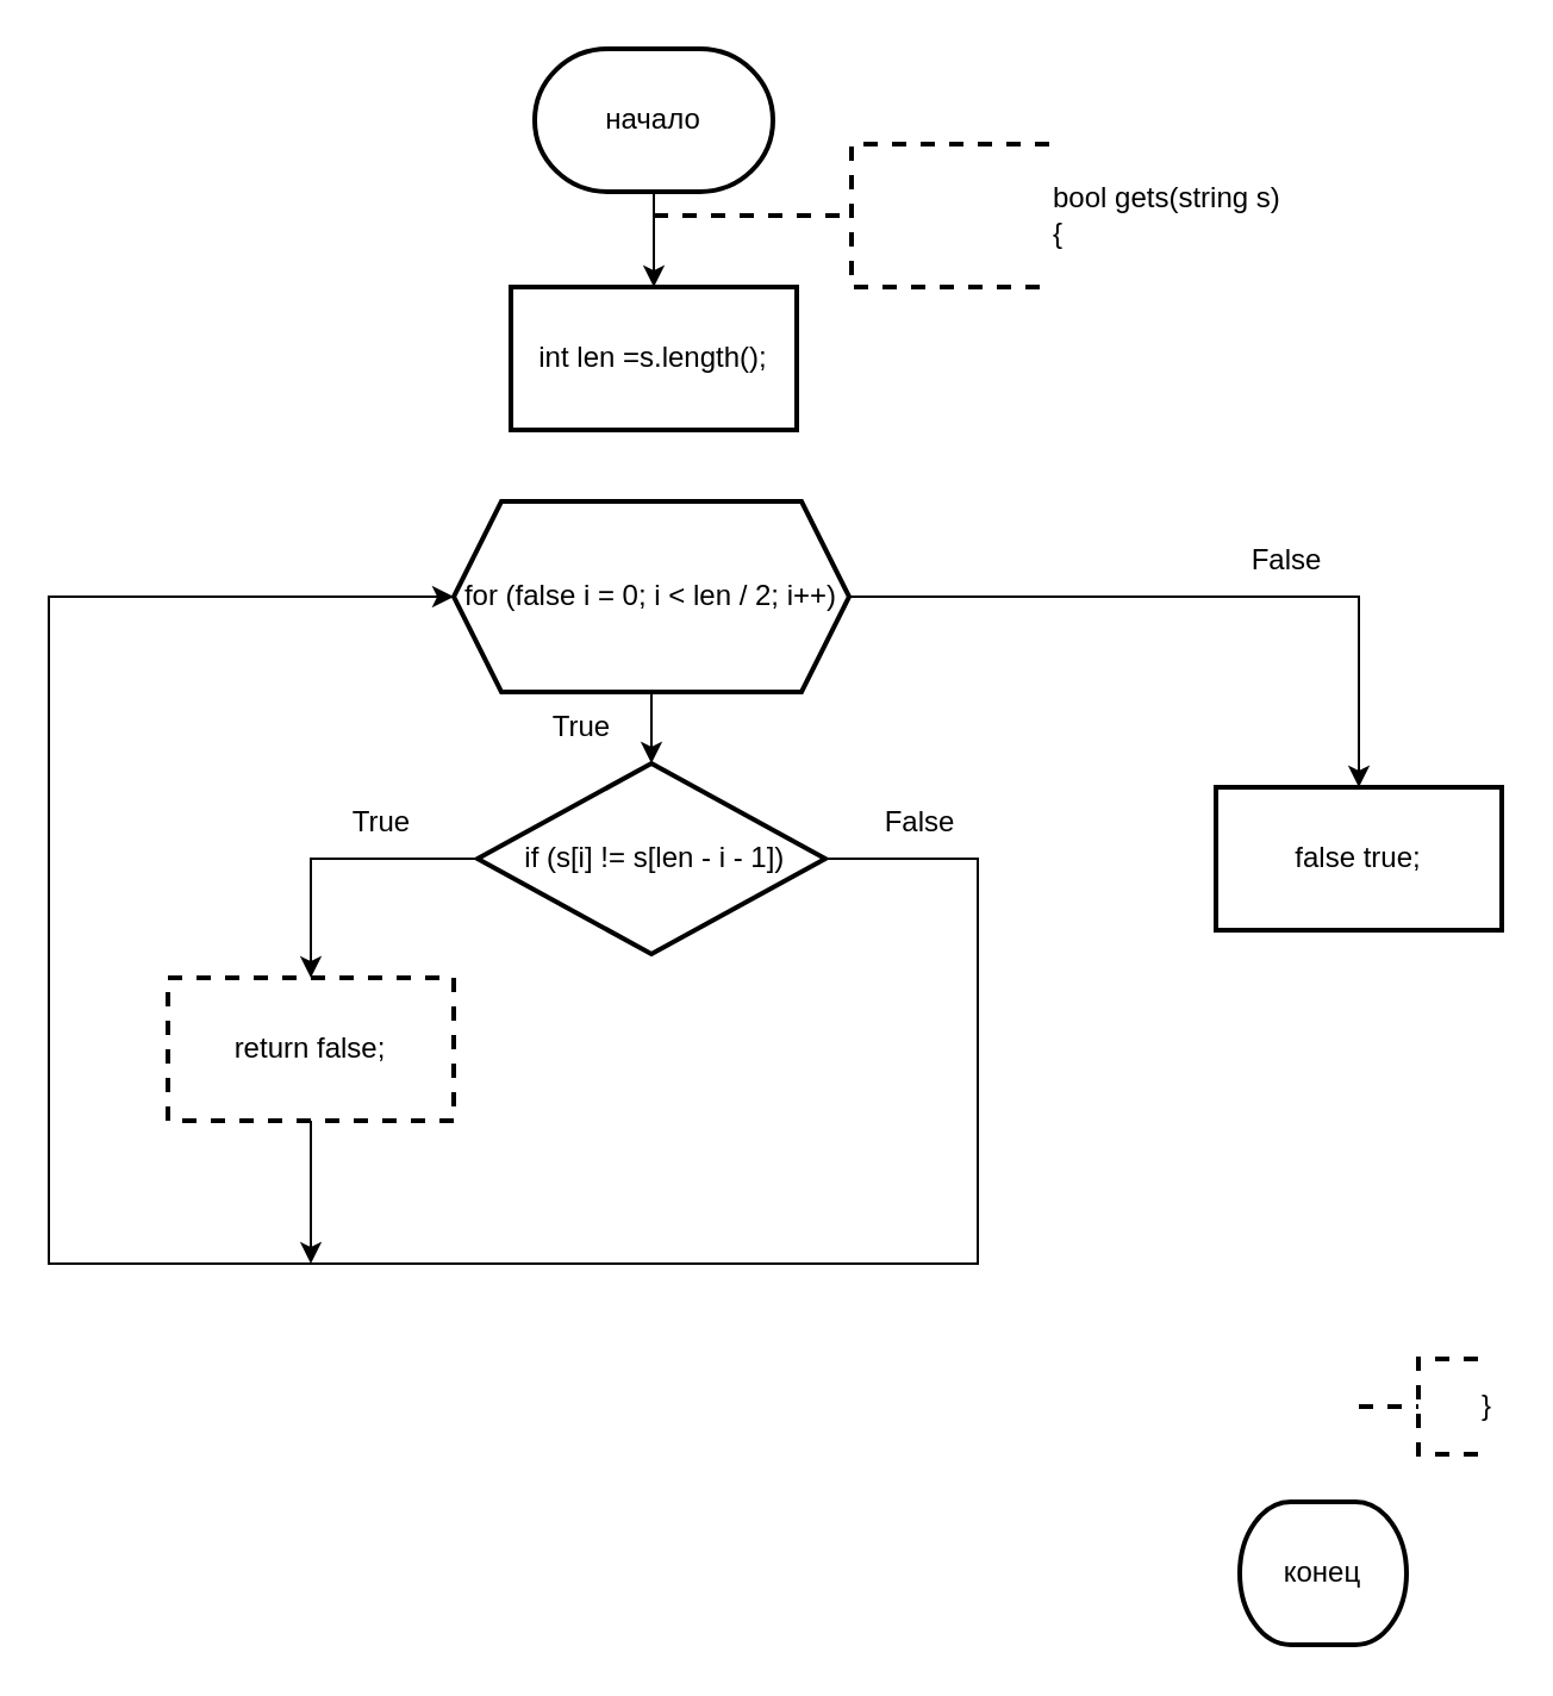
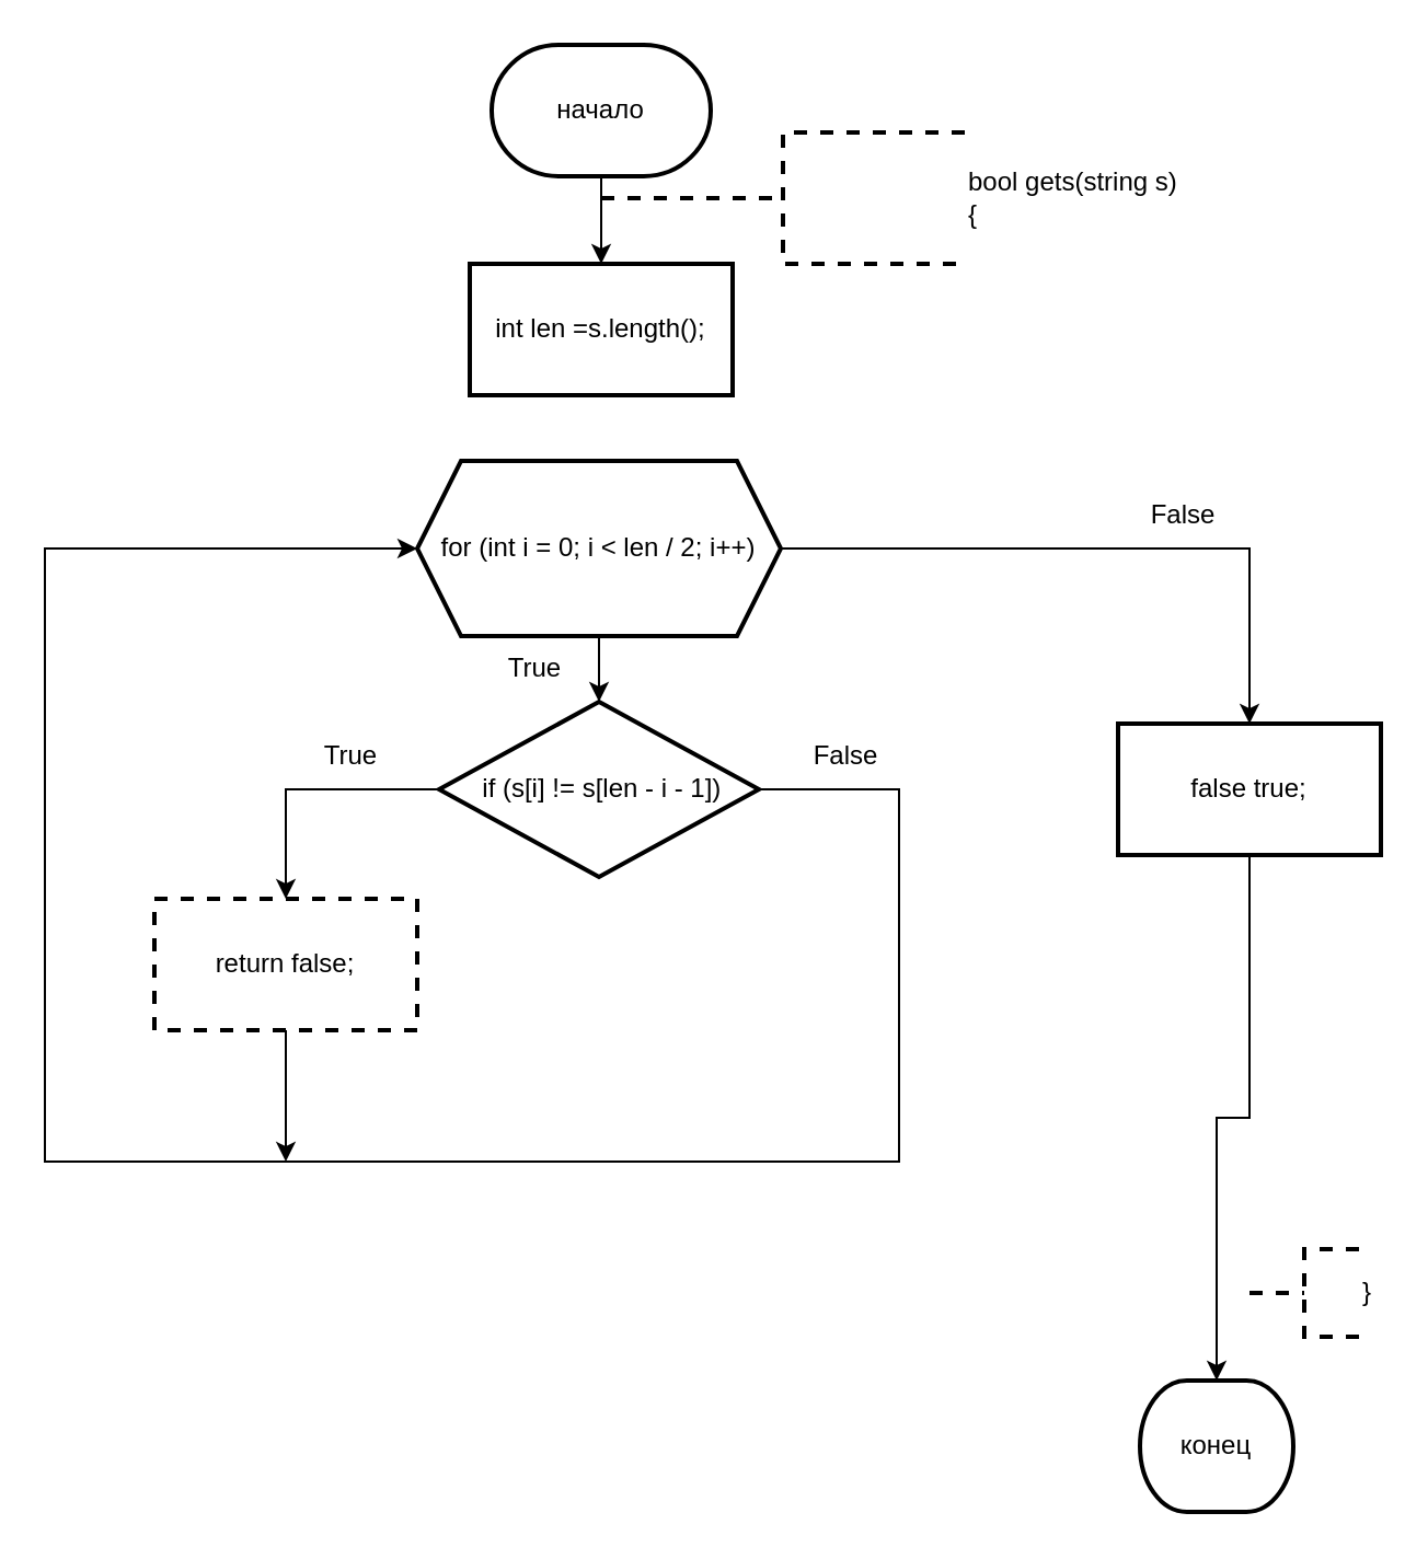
- <mxCell id="8" value="for (false i = 0; i &amp;lt; len / 2; i++)" style="shape=hexagon;perimeter=hexagonPerimeter2;whiteSpace=wrap;html=1;fixedSize=1;strokeWidth=2;" vertex="1" parent="1"><mxGeometry x="190" y="210" width="166" height="80" as="geometry" /></mxCell>
+ <mxCell id="8" value="for (int i = 0; i &amp;lt; len / 2; i++)" style="shape=hexagon;perimeter=hexagonPerimeter2;whiteSpace=wrap;html=1;fixedSize=1;strokeWidth=2;" vertex="1" parent="1"><mxGeometry x="190" y="210" width="166" height="80" as="geometry" /></mxCell>
+ <mxCell id="20" style="edgeStyle=orthogonalEdgeStyle;rounded=0;orthogonalLoop=1;jettySize=auto;html=1;exitX=0.5;exitY=1;exitDx=0;exitDy=0;entryX=0.5;entryY=0;entryDx=0;entryDy=0;entryPerimeter=0;" edge="1" parent="1" source="14" target="19"><mxGeometry relative="1" as="geometry" /></mxCell>
